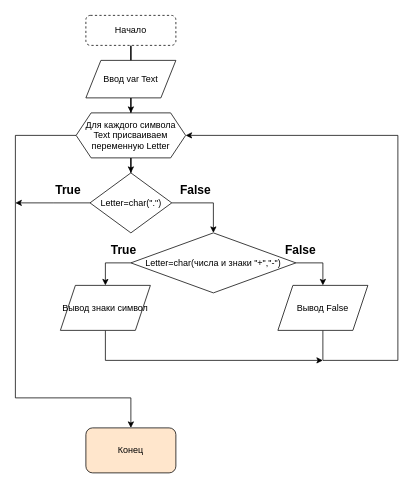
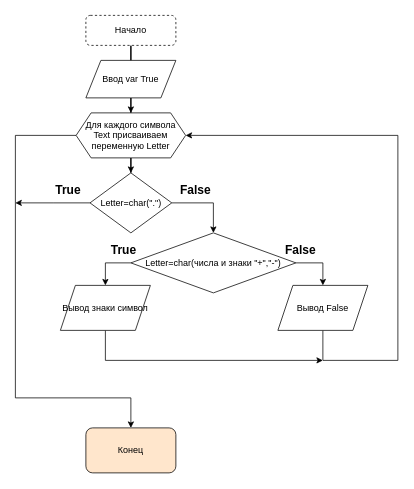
- <mxCell id="5" value="Ввод var Text" style="shape=parallelogram;perimeter=parallelogramPerimeter;whiteSpace=wrap;html=1;fixedSize=1;" vertex="1" parent="1"><mxGeometry x="114" y="80" width="120" height="50" as="geometry" /></mxCell>
+ <mxCell id="5" value="Ввод var True" style="shape=parallelogram;perimeter=parallelogramPerimeter;whiteSpace=wrap;html=1;fixedSize=1;" vertex="1" parent="1"><mxGeometry x="114" y="80" width="120" height="50" as="geometry" /></mxCell>
